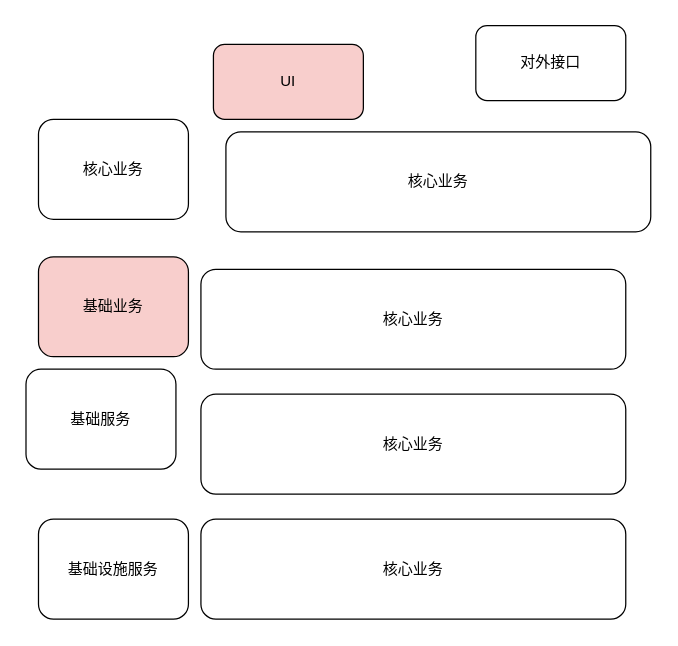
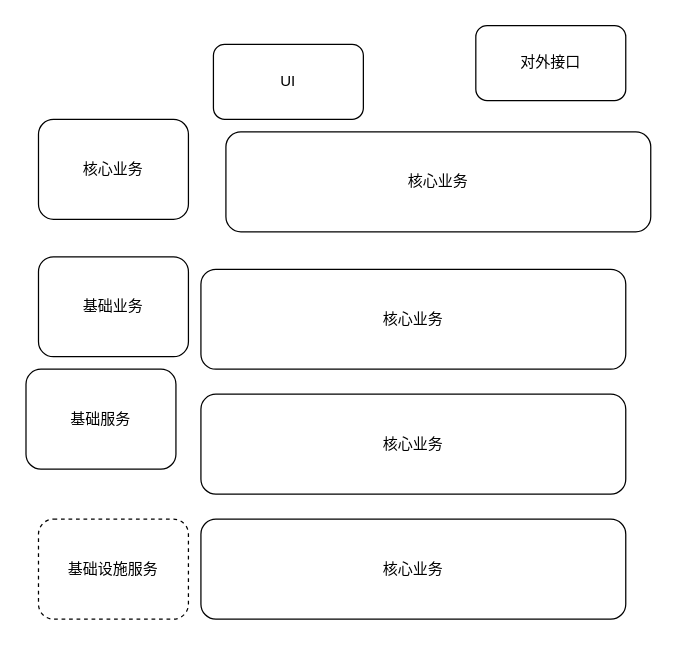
- <mxCell id="2" value="UI" style="rounded=1;whiteSpace=wrap;html=1;fillColor=#f8cecc;" parent="1" vertex="1"><mxGeometry x="170" y="35" width="120" height="60" as="geometry" /></mxCell>
+ <mxCell id="2" value="UI" style="rounded=1;whiteSpace=wrap;html=1;" parent="1" vertex="1"><mxGeometry x="170" y="35" width="120" height="60" as="geometry" /></mxCell>
- <mxCell id="7" value="基础业务" style="rounded=1;whiteSpace=wrap;html=1;fillColor=#f8cecc;" parent="1" vertex="1"><mxGeometry x="30" y="205" width="120" height="80" as="geometry" /></mxCell>
+ <mxCell id="7" value="基础业务" style="rounded=1;whiteSpace=wrap;html=1;" parent="1" vertex="1"><mxGeometry x="30" y="205" width="120" height="80" as="geometry" /></mxCell>
- <mxCell id="5" value="基础设施服务" style="rounded=1;whiteSpace=wrap;html=1;" parent="1" vertex="1"><mxGeometry x="30" y="415" width="120" height="80" as="geometry" /></mxCell>
+ <mxCell id="5" value="基础设施服务" style="rounded=1;whiteSpace=wrap;html=1;dashed=1;" parent="1" vertex="1"><mxGeometry x="30" y="415" width="120" height="80" as="geometry" /></mxCell>
